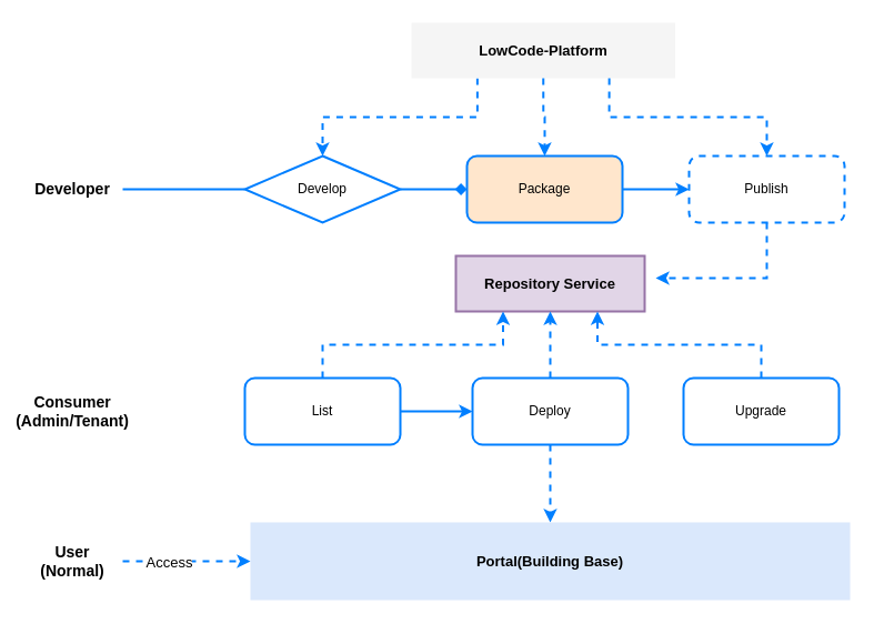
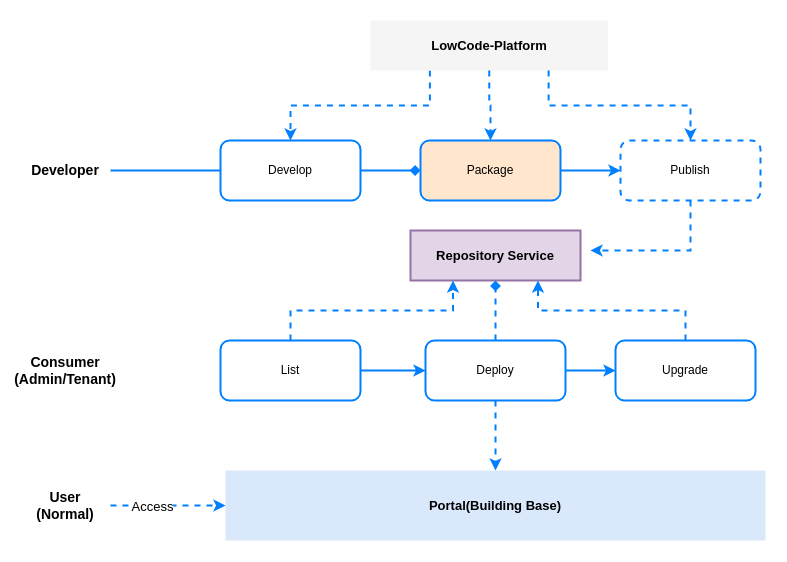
- <mxCell id="5" value="Develop" style="rhombus;whiteSpace=wrap;html=1;strokeColor=#007FFF;strokeWidth=2;" parent="1" vertex="1"><mxGeometry x="220" y="140" width="140" height="60" as="geometry" /></mxCell>
+ <mxCell id="5" value="Develop" style="rounded=1;whiteSpace=wrap;html=1;strokeColor=#007FFF;strokeWidth=2;" parent="1" vertex="1"><mxGeometry x="220" y="140" width="140" height="60" as="geometry" /></mxCell>
- <mxCell id="19" style="edgeStyle=orthogonalEdgeStyle;rounded=0;orthogonalLoop=1;jettySize=auto;html=1;entryX=0.5;entryY=1;entryDx=0;entryDy=0;dashed=1;strokeColor=#007FFF;strokeWidth=2;fontSize=13;" parent="1" source="20" target="10" edge="1"><mxGeometry relative="1" as="geometry" /></mxCell>
+ <mxCell id="19" style="edgeStyle=orthogonalEdgeStyle;rounded=0;orthogonalLoop=1;jettySize=auto;html=1;entryX=0.5;entryY=1;entryDx=0;entryDy=0;dashed=1;strokeColor=#007FFF;strokeWidth=2;fontSize=13;endArrow=diamond;" parent="1" source="20" target="10" edge="1"><mxGeometry relative="1" as="geometry" /></mxCell>
+ <mxCell id="18" style="edgeStyle=orthogonalEdgeStyle;rounded=0;orthogonalLoop=1;jettySize=auto;html=1;strokeColor=#007FFF;strokeWidth=2;fontSize=13;" parent="1" source="20" target="26" edge="1"><mxGeometry relative="1" as="geometry" /></mxCell>
